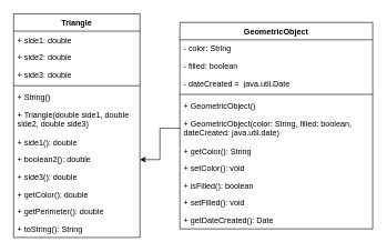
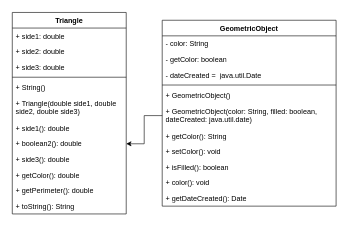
- <mxCell id="4" value="- filled: boolean" style="text;strokeColor=none;fillColor=none;align=left;verticalAlign=top;spacingLeft=4;spacingRight=4;overflow=hidden;rotatable=0;points=[[0,0.5],[1,0.5]];portConstraint=eastwest;whiteSpace=wrap;html=1;" parent="2" vertex="1"><mxGeometry y="52" width="290" height="26" as="geometry" /></mxCell>
+ <mxCell id="4" value="- getColor: boolean" style="text;strokeColor=none;fillColor=none;align=left;verticalAlign=top;spacingLeft=4;spacingRight=4;overflow=hidden;rotatable=0;points=[[0,0.5],[1,0.5]];portConstraint=eastwest;whiteSpace=wrap;html=1;" parent="2" vertex="1"><mxGeometry y="52" width="290" height="26" as="geometry" /></mxCell>
- <mxCell id="12" value="+ setFilled(): void" style="text;strokeColor=none;fillColor=none;align=left;verticalAlign=top;spacingLeft=4;spacingRight=4;overflow=hidden;rotatable=0;points=[[0,0.5],[1,0.5]];portConstraint=eastwest;whiteSpace=wrap;html=1;" vertex="1" parent="2"><mxGeometry y="258" width="290" height="26" as="geometry" /></mxCell>
+ <mxCell id="12" value="+ color(): void" style="text;strokeColor=none;fillColor=none;align=left;verticalAlign=top;spacingLeft=4;spacingRight=4;overflow=hidden;rotatable=0;points=[[0,0.5],[1,0.5]];portConstraint=eastwest;whiteSpace=wrap;html=1;" vertex="1" parent="2"><mxGeometry y="258" width="290" height="26" as="geometry" /></mxCell>
